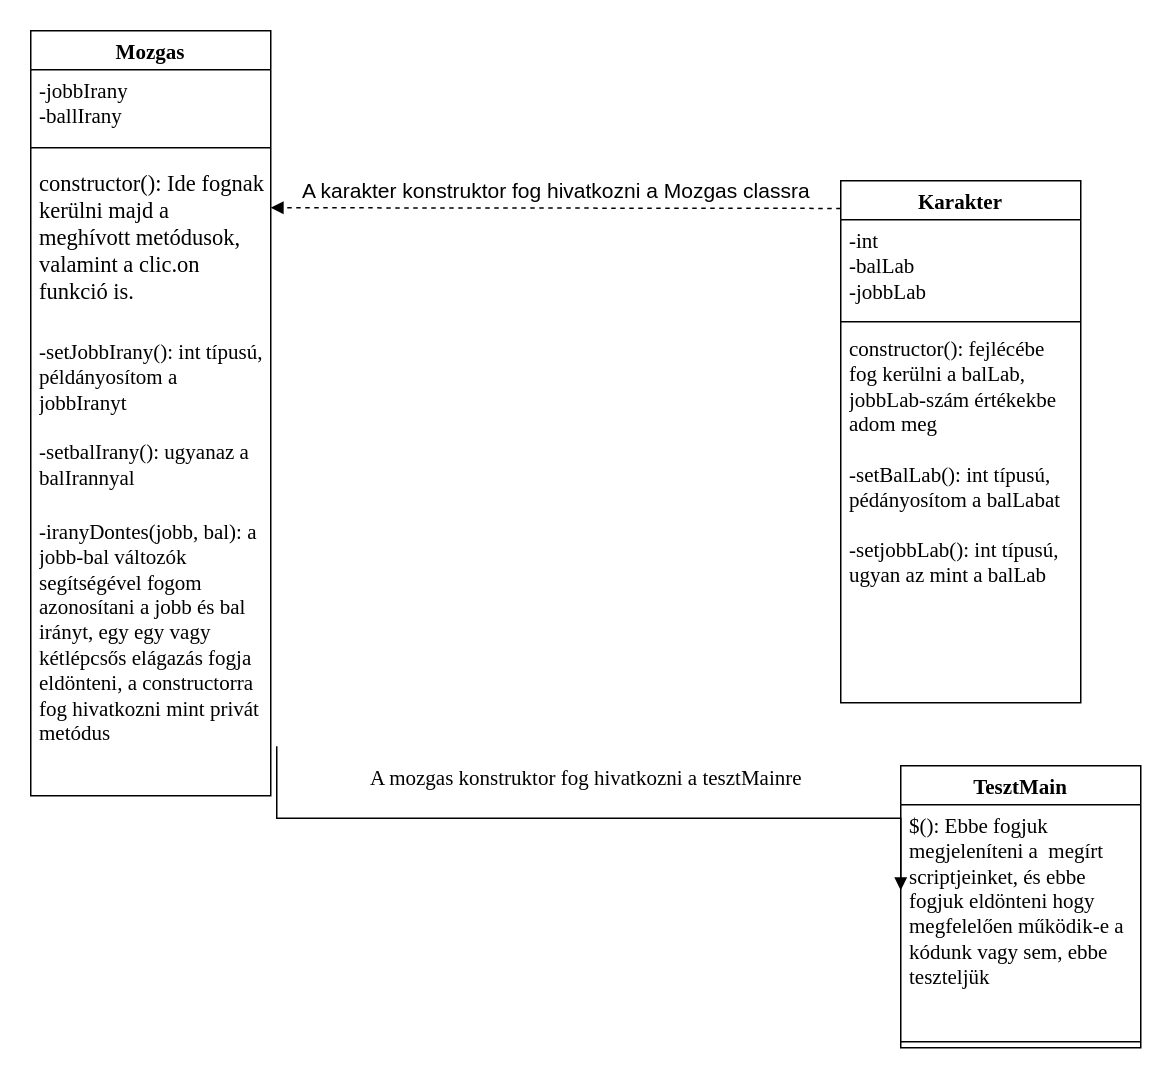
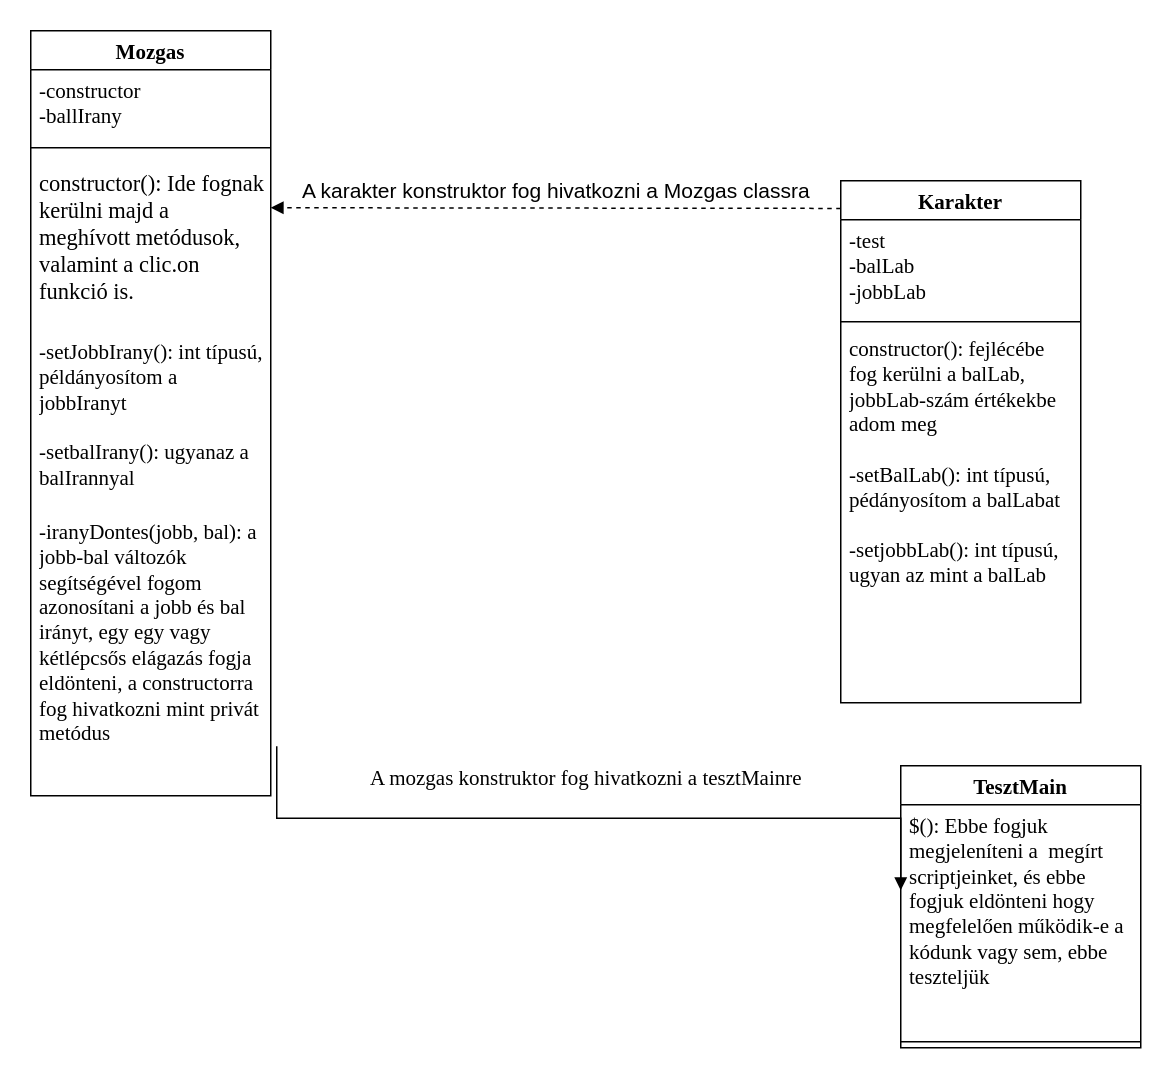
- <mxCell id="7" value="-jobbIrany&lt;br style=&quot;font-size: 14px;&quot;&gt;-ballIrany" style="text;strokeColor=none;fillColor=none;align=left;verticalAlign=top;spacingLeft=4;spacingRight=4;overflow=hidden;rotatable=0;points=[[0,0.5],[1,0.5]];portConstraint=eastwest;whiteSpace=wrap;html=1;fontSize=14;fontFamily=Comic Sans MS;" vertex="1" parent="6"><mxGeometry y="26" width="160" height="44" as="geometry" /></mxCell>
+ <mxCell id="7" value="-constructor&lt;br style=&quot;font-size: 14px;&quot;&gt;-ballIrany" style="text;strokeColor=none;fillColor=none;align=left;verticalAlign=top;spacingLeft=4;spacingRight=4;overflow=hidden;rotatable=0;points=[[0,0.5],[1,0.5]];portConstraint=eastwest;whiteSpace=wrap;html=1;fontSize=14;fontFamily=Comic Sans MS;" vertex="1" parent="6"><mxGeometry y="26" width="160" height="44" as="geometry" /></mxCell>
- <mxCell id="3" value="-int&lt;br style=&quot;font-size: 14px;&quot;&gt;-balLab&lt;br style=&quot;font-size: 14px;&quot;&gt;-jobbLab" style="text;strokeColor=none;fillColor=none;align=left;verticalAlign=top;spacingLeft=4;spacingRight=4;overflow=hidden;rotatable=0;points=[[0,0.5],[1,0.5]];portConstraint=eastwest;whiteSpace=wrap;html=1;fontSize=14;fontFamily=Comic Sans MS;" vertex="1" parent="2"><mxGeometry y="26" width="160" height="64" as="geometry" /></mxCell>
+ <mxCell id="3" value="-test&lt;br style=&quot;font-size: 14px;&quot;&gt;-balLab&lt;br style=&quot;font-size: 14px;&quot;&gt;-jobbLab" style="text;strokeColor=none;fillColor=none;align=left;verticalAlign=top;spacingLeft=4;spacingRight=4;overflow=hidden;rotatable=0;points=[[0,0.5],[1,0.5]];portConstraint=eastwest;whiteSpace=wrap;html=1;fontSize=14;fontFamily=Comic Sans MS;" vertex="1" parent="2"><mxGeometry y="26" width="160" height="64" as="geometry" /></mxCell>
